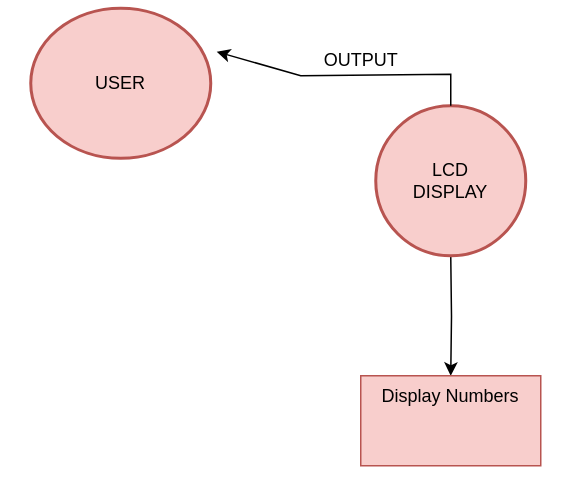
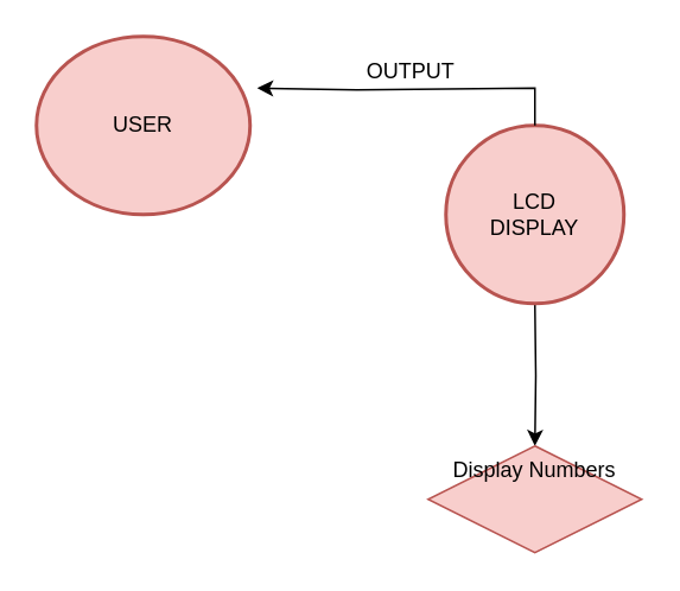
- <mxCell id="7" value="OUTPUT" style="text;html=1;align=center;verticalAlign=middle;resizable=0;points=[];autosize=1;strokeColor=none;fillColor=none;" vertex="1" parent="1"><mxGeometry x="210" y="30" width="60" height="20" as="geometry" /></mxCell>
+ <mxCell id="7" value="OUTPUT" style="text;html=1;align=center;verticalAlign=middle;resizable=0;points=[];autosize=1;strokeColor=none;fillColor=none;" vertex="1" parent="1"><mxGeometry x="200" y="30" width="60" height="20" as="geometry" /></mxCell>
- <mxCell id="4" value="USER" style="strokeWidth=2;html=1;shape=mxgraph.flowchart.start_2;whiteSpace=wrap;fillColor=#f8cecc;strokeColor=#b85450;" vertex="1" parent="1"><mxGeometry x="20" y="5" width="120" height="100" as="geometry" /></mxCell>
+ <mxCell id="4" value="USER" style="strokeWidth=2;html=1;shape=mxgraph.flowchart.start_2;whiteSpace=wrap;fillColor=#f8cecc;strokeColor=#b85450;" vertex="1" parent="1"><mxGeometry x="20" y="20" width="120" height="100" as="geometry" /></mxCell>
- <mxCell id="3" value="Display Numbers" style="whiteSpace=wrap;html=1;verticalAlign=top;strokeColor=#b85450;fillColor=#f8cecc;" vertex="1" parent="1"><mxGeometry x="240" y="250" width="120" height="60" as="geometry" /></mxCell>
+ <mxCell id="3" value="Display Numbers" style="rhombus;whiteSpace=wrap;html=1;verticalAlign=top;strokeColor=#b85450;fillColor=#f8cecc;" vertex="1" parent="1"><mxGeometry x="240" y="250" width="120" height="60" as="geometry" /></mxCell>
